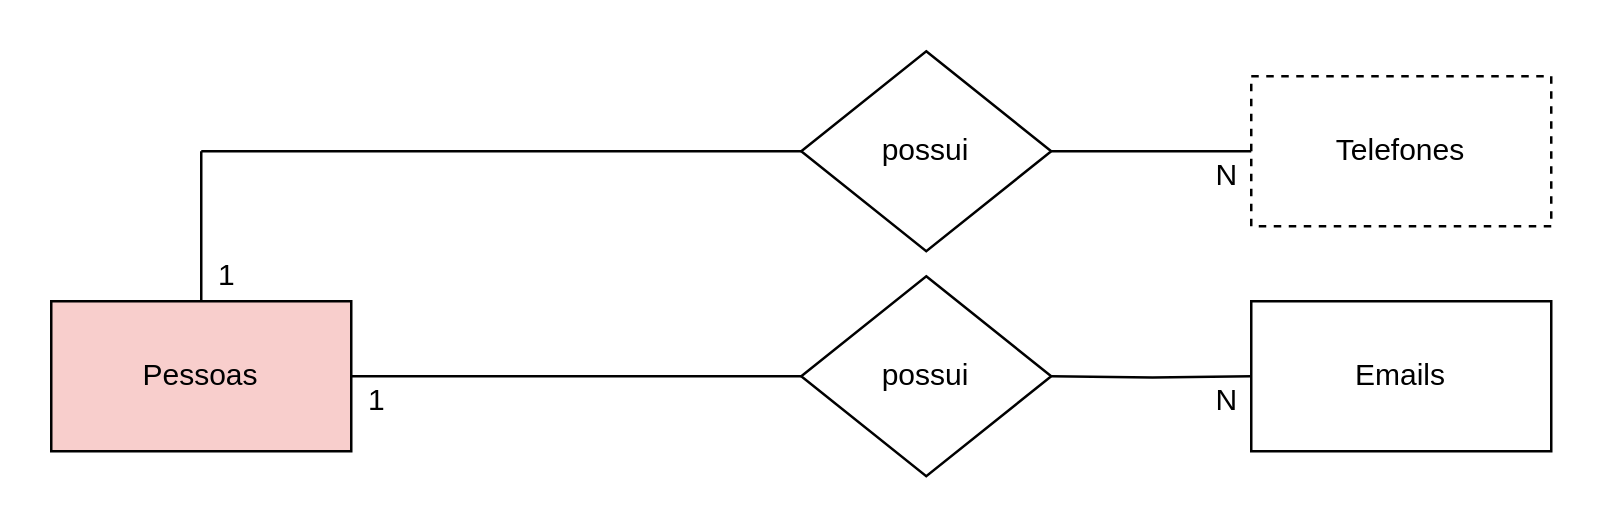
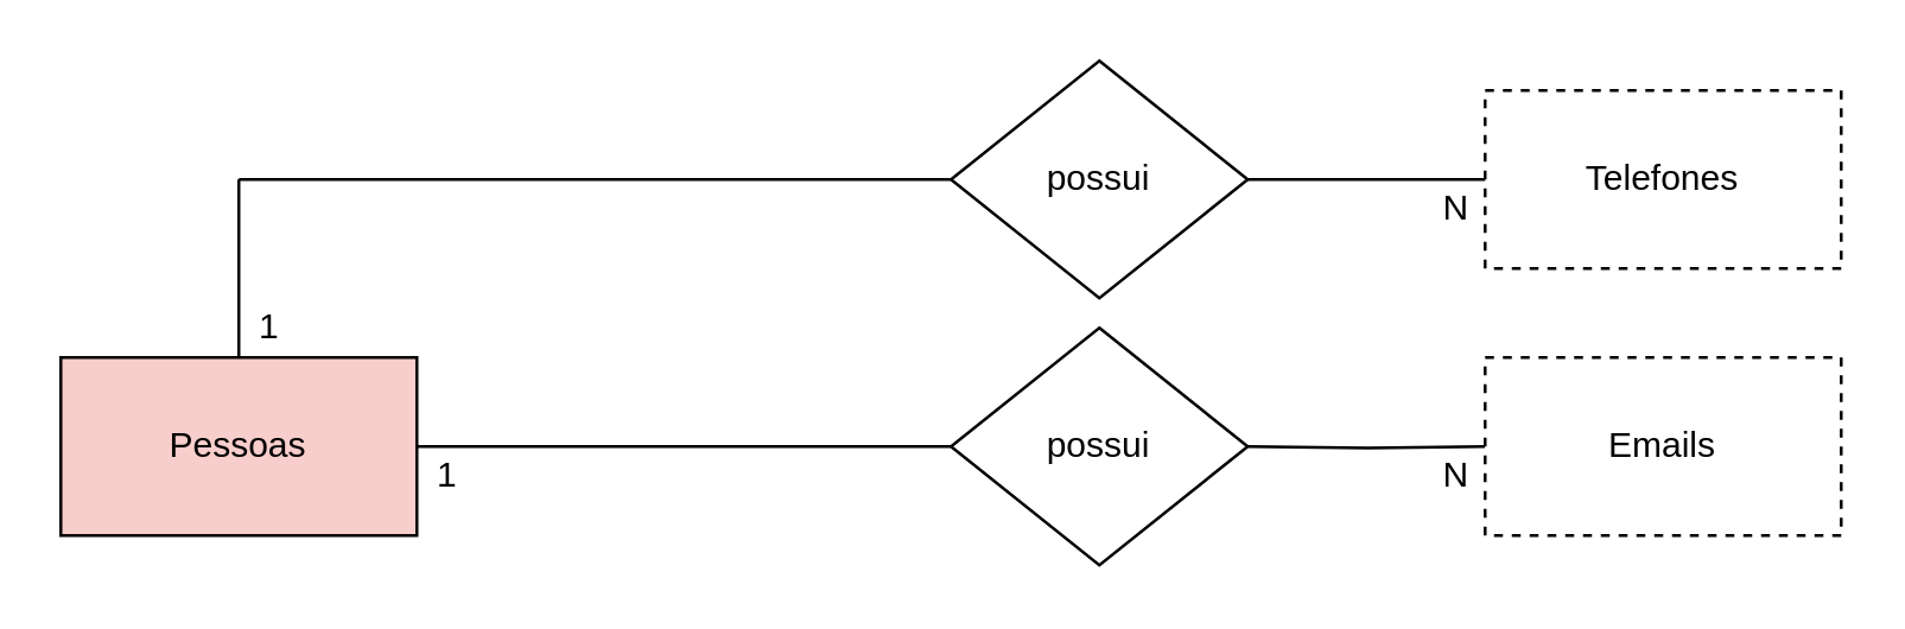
- <mxCell id="7" value="Emails" style="rounded=0;whiteSpace=wrap;html=1;" parent="1" vertex="1"><mxGeometry x="500" y="120" width="120" height="60" as="geometry" /></mxCell>
+ <mxCell id="7" value="Emails" style="rounded=0;whiteSpace=wrap;html=1;dashed=1;" parent="1" vertex="1"><mxGeometry x="500" y="120" width="120" height="60" as="geometry" /></mxCell>
